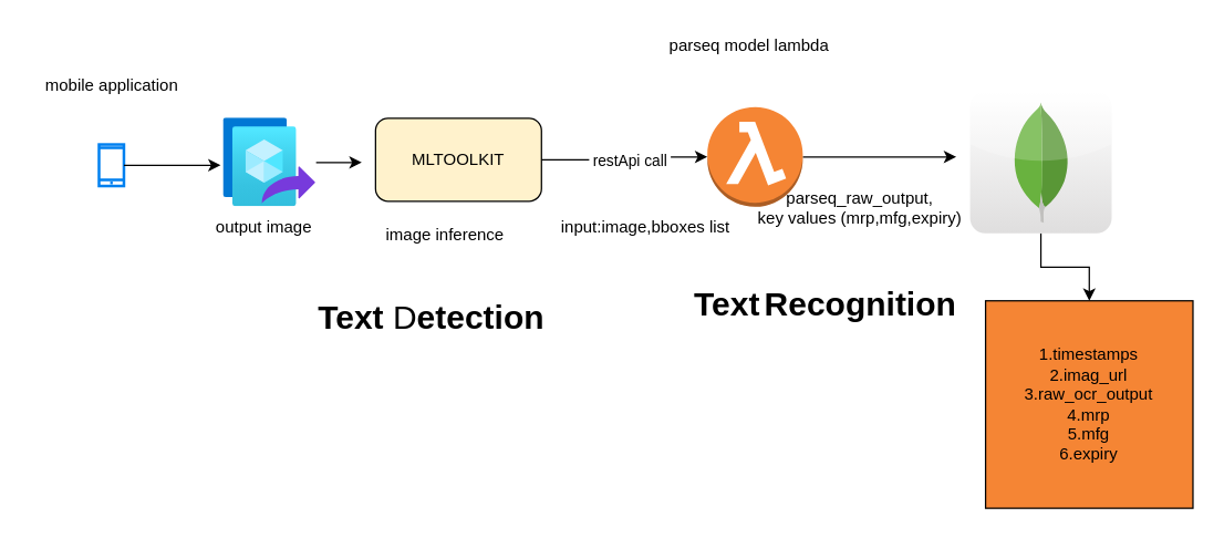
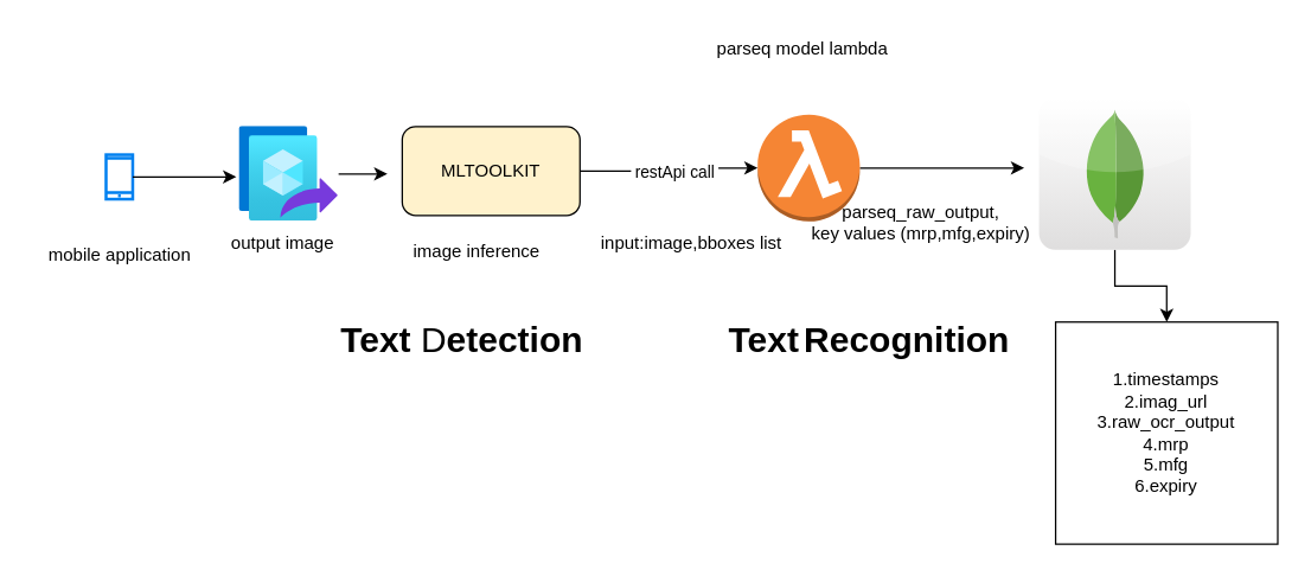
- <mxCell id="6" value="mobile application" style="text;html=1;align=center;verticalAlign=middle;resizable=0;points=[];autosize=1;strokeColor=none;fillColor=none;" vertex="1" parent="1"><mxGeometry x="20" y="47" width="120" height="30" as="geometry" /></mxCell>
+ <mxCell id="6" value="mobile application" style="text;html=1;align=center;verticalAlign=middle;resizable=0;points=[];autosize=1;strokeColor=none;fillColor=none;" vertex="1" parent="1"><mxGeometry x="20" y="157" width="120" height="30" as="geometry" /></mxCell>
- <mxCell id="19" value="&lt;b&gt;&lt;font style=&quot;font-size: 24px;&quot;&gt;Text&lt;/font&gt;&lt;/b&gt; &lt;b&gt;&lt;font style=&quot;font-size: 24px;&quot;&gt;Recognition&lt;/font&gt;&lt;/b&gt;" style="text;html=1;align=center;verticalAlign=middle;resizable=0;points=[];autosize=1;strokeColor=none;fillColor=none;" vertex="1" parent="1"><mxGeometry x="491" y="200" width="210" height="40" as="geometry" /></mxCell>
+ <mxCell id="19" value="&lt;b&gt;&lt;font style=&quot;font-size: 24px;&quot;&gt;Text&lt;/font&gt;&lt;/b&gt; &lt;b&gt;&lt;font style=&quot;font-size: 24px;&quot;&gt;Recognition&lt;/font&gt;&lt;/b&gt;" style="text;html=1;align=center;verticalAlign=middle;resizable=0;points=[];autosize=1;strokeColor=none;fillColor=none;" vertex="1" parent="1"><mxGeometry x="481" y="210" width="210" height="40" as="geometry" /></mxCell>
- <mxCell id="20" value="1.timestamps&lt;div&gt;2.imag_url&lt;br&gt;3.raw_ocr_output&lt;br&gt;4.mrp&lt;br&gt;5.mfg&lt;br&gt;6.expiry&lt;/div&gt;" style="whiteSpace=wrap;html=1;aspect=fixed;fillColor=#f58534;" vertex="1" parent="1"><mxGeometry x="712.2" y="217" width="150" height="150" as="geometry" /></mxCell>
+ <mxCell id="20" value="1.timestamps&lt;div&gt;2.imag_url&lt;br&gt;3.raw_ocr_output&lt;br&gt;4.mrp&lt;br&gt;5.mfg&lt;br&gt;6.expiry&lt;/div&gt;" style="whiteSpace=wrap;html=1;aspect=fixed;" vertex="1" parent="1"><mxGeometry x="712.2" y="217" width="150" height="150" as="geometry" /></mxCell>
